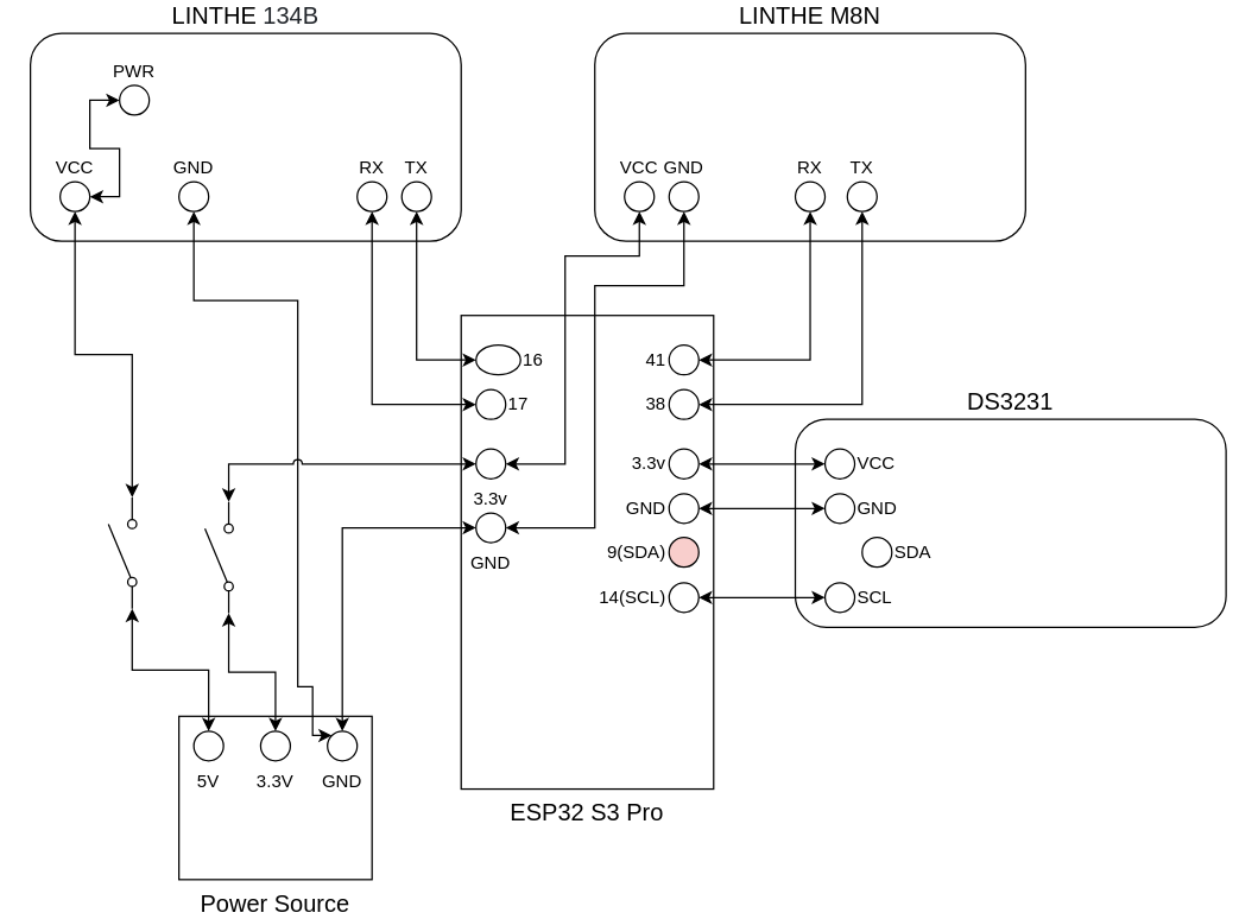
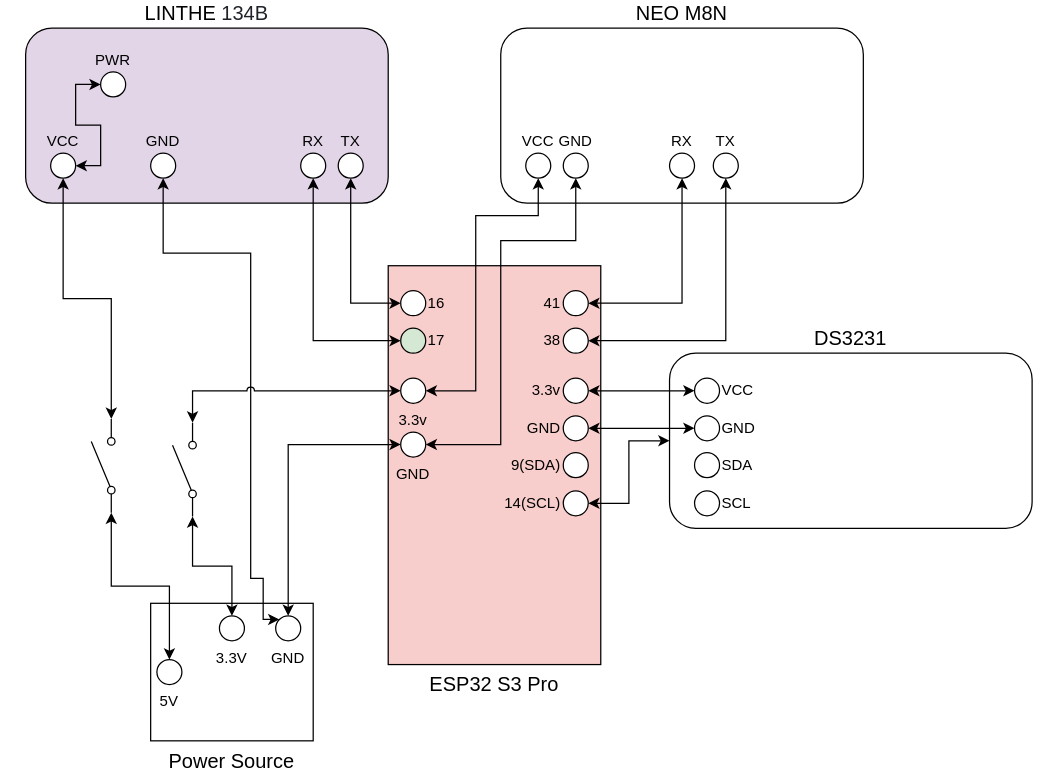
- <mxCell id="18" value="&lt;span style=&quot;font-size: 16px;&quot;&gt;LINTHE M8N&lt;/span&gt;" style="rounded=1;whiteSpace=wrap;html=1;labelPosition=center;verticalLabelPosition=top;align=center;verticalAlign=bottom;" vertex="1" parent="1"><mxGeometry x="400" y="20" width="290" height="140" as="geometry" /></mxCell>
+ <mxCell id="18" value="&lt;span style=&quot;font-size: 16px;&quot;&gt;NEO M8N&lt;/span&gt;" style="rounded=1;whiteSpace=wrap;html=1;labelPosition=center;verticalLabelPosition=top;align=center;verticalAlign=bottom;" vertex="1" parent="1"><mxGeometry x="400" y="20" width="290" height="140" as="geometry" /></mxCell>
- <mxCell id="3" value="&lt;font style=&quot;font-size: 16px;&quot;&gt;LINTHE&amp;nbsp;&lt;span style=&quot;color: rgb(31, 35, 40); text-align: left; background-color: rgb(255, 255, 255);&quot;&gt;&lt;font style=&quot;&quot; face=&quot;Helvetica&quot;&gt;134B&lt;/font&gt;&lt;/span&gt;&lt;/font&gt;" style="rounded=1;whiteSpace=wrap;html=1;labelPosition=center;verticalLabelPosition=top;align=center;verticalAlign=bottom;" vertex="1" parent="1"><mxGeometry x="20" y="20" width="290" height="140" as="geometry" /></mxCell>
+ <mxCell id="3" value="&lt;font style=&quot;font-size: 16px;&quot;&gt;LINTHE&amp;nbsp;&lt;span style=&quot;color: rgb(31, 35, 40); text-align: left; background-color: rgb(255, 255, 255);&quot;&gt;&lt;font style=&quot;&quot; face=&quot;Helvetica&quot;&gt;134B&lt;/font&gt;&lt;/span&gt;&lt;/font&gt;" style="rounded=1;whiteSpace=wrap;html=1;labelPosition=center;verticalLabelPosition=top;align=center;verticalAlign=bottom;fillColor=#e1d5e7;" vertex="1" parent="1"><mxGeometry x="20" y="20" width="290" height="140" as="geometry" /></mxCell>
- <mxCell id="38" value="16" style="ellipse;whiteSpace=wrap;html=1;aspect=fixed;labelPosition=right;verticalLabelPosition=middle;align=left;verticalAlign=middle;" vertex="1" parent="1"><mxGeometry x="320" y="230" width="30" height="20" as="geometry" /></mxCell>
+ <mxCell id="38" value="16" style="ellipse;whiteSpace=wrap;html=1;aspect=fixed;labelPosition=right;verticalLabelPosition=middle;align=left;verticalAlign=middle;" vertex="1" parent="1"><mxGeometry x="320" y="230" width="20" height="20" as="geometry" /></mxCell>
- <mxCell id="40" value="17" style="ellipse;whiteSpace=wrap;html=1;aspect=fixed;labelPosition=right;verticalLabelPosition=middle;align=left;verticalAlign=middle;" vertex="1" parent="1"><mxGeometry x="320" y="260" width="20" height="20" as="geometry" /></mxCell>
+ <mxCell id="40" value="17" style="ellipse;whiteSpace=wrap;html=1;aspect=fixed;labelPosition=right;verticalLabelPosition=middle;align=left;verticalAlign=middle;fillColor=#d5e8d4;" vertex="1" parent="1"><mxGeometry x="320" y="260" width="20" height="20" as="geometry" /></mxCell>
- <mxCell id="2" value="ESP32 S3 Pro" style="rounded=0;whiteSpace=wrap;html=1;labelPosition=center;verticalLabelPosition=bottom;align=center;verticalAlign=top;fontSize=16;" vertex="1" parent="1"><mxGeometry x="310" y="210" width="170" height="319" as="geometry" /></mxCell>
+ <mxCell id="2" value="ESP32 S3 Pro" style="rounded=0;whiteSpace=wrap;html=1;labelPosition=center;verticalLabelPosition=bottom;align=center;verticalAlign=top;fontSize=16;fillColor=#f8cecc;" vertex="1" parent="1"><mxGeometry x="310" y="210" width="170" height="319" as="geometry" /></mxCell>
- <mxCell id="28" value="9&lt;span style=&quot;background-color: transparent; color: light-dark(rgb(0, 0, 0), rgb(255, 255, 255));&quot;&gt;(SDA)&lt;/span&gt;" style="ellipse;whiteSpace=wrap;html=1;aspect=fixed;labelPosition=left;verticalLabelPosition=middle;align=right;verticalAlign=middle;fillColor=#f8cecc;" vertex="1" parent="1"><mxGeometry x="450" y="359.5" width="20" height="20" as="geometry" /></mxCell>
+ <mxCell id="28" value="9&lt;span style=&quot;background-color: transparent; color: light-dark(rgb(0, 0, 0), rgb(255, 255, 255));&quot;&gt;(SDA)&lt;/span&gt;" style="ellipse;whiteSpace=wrap;html=1;aspect=fixed;labelPosition=left;verticalLabelPosition=middle;align=right;verticalAlign=middle;" vertex="1" parent="1"><mxGeometry x="450" y="359.5" width="20" height="20" as="geometry" /></mxCell>
- <mxCell id="27" value="SDA" style="ellipse;whiteSpace=wrap;html=1;aspect=fixed;labelPosition=right;verticalLabelPosition=middle;align=left;verticalAlign=middle;" vertex="1" parent="1"><mxGeometry x="580" y="359.5" width="20" height="20" as="geometry" /></mxCell>
+ <mxCell id="27" value="SDA" style="ellipse;whiteSpace=wrap;html=1;aspect=fixed;labelPosition=right;verticalLabelPosition=middle;align=left;verticalAlign=middle;" vertex="1" parent="1"><mxGeometry x="555" y="359.5" width="20" height="20" as="geometry" /></mxCell>
- <mxCell id="29" style="edgeStyle=orthogonalEdgeStyle;rounded=0;orthogonalLoop=1;jettySize=auto;html=1;exitX=1;exitY=0.5;exitDx=0;exitDy=0;entryX=0;entryY=0.5;entryDx=0;entryDy=0;startArrow=classic;startFill=1;" edge="1" parent="1" source="30" target="26"><mxGeometry relative="1" as="geometry" /></mxCell>
+ <mxCell id="29" style="edgeStyle=orthogonalEdgeStyle;rounded=0;orthogonalLoop=1;jettySize=auto;html=1;exitX=1;exitY=0.5;exitDx=0;exitDy=0;startArrow=classic;startFill=1;" edge="1" parent="1" source="30" target="23"><mxGeometry relative="1" as="geometry" /></mxCell>
- <mxCell id="8" value="5&lt;span style=&quot;background-color: transparent; color: light-dark(rgb(0, 0, 0), rgb(255, 255, 255));&quot;&gt;V&lt;/span&gt;" style="ellipse;whiteSpace=wrap;html=1;aspect=fixed;labelPosition=center;verticalLabelPosition=bottom;align=center;verticalAlign=top;" vertex="1" parent="1"><mxGeometry x="130" y="490" width="20" height="20" as="geometry" /></mxCell>
+ <mxCell id="8" value="5&lt;span style=&quot;background-color: transparent; color: light-dark(rgb(0, 0, 0), rgb(255, 255, 255));&quot;&gt;V&lt;/span&gt;" style="ellipse;whiteSpace=wrap;html=1;aspect=fixed;labelPosition=center;verticalLabelPosition=bottom;align=center;verticalAlign=top;" vertex="1" parent="1"><mxGeometry x="125" y="525" width="20" height="20" as="geometry" /></mxCell>
